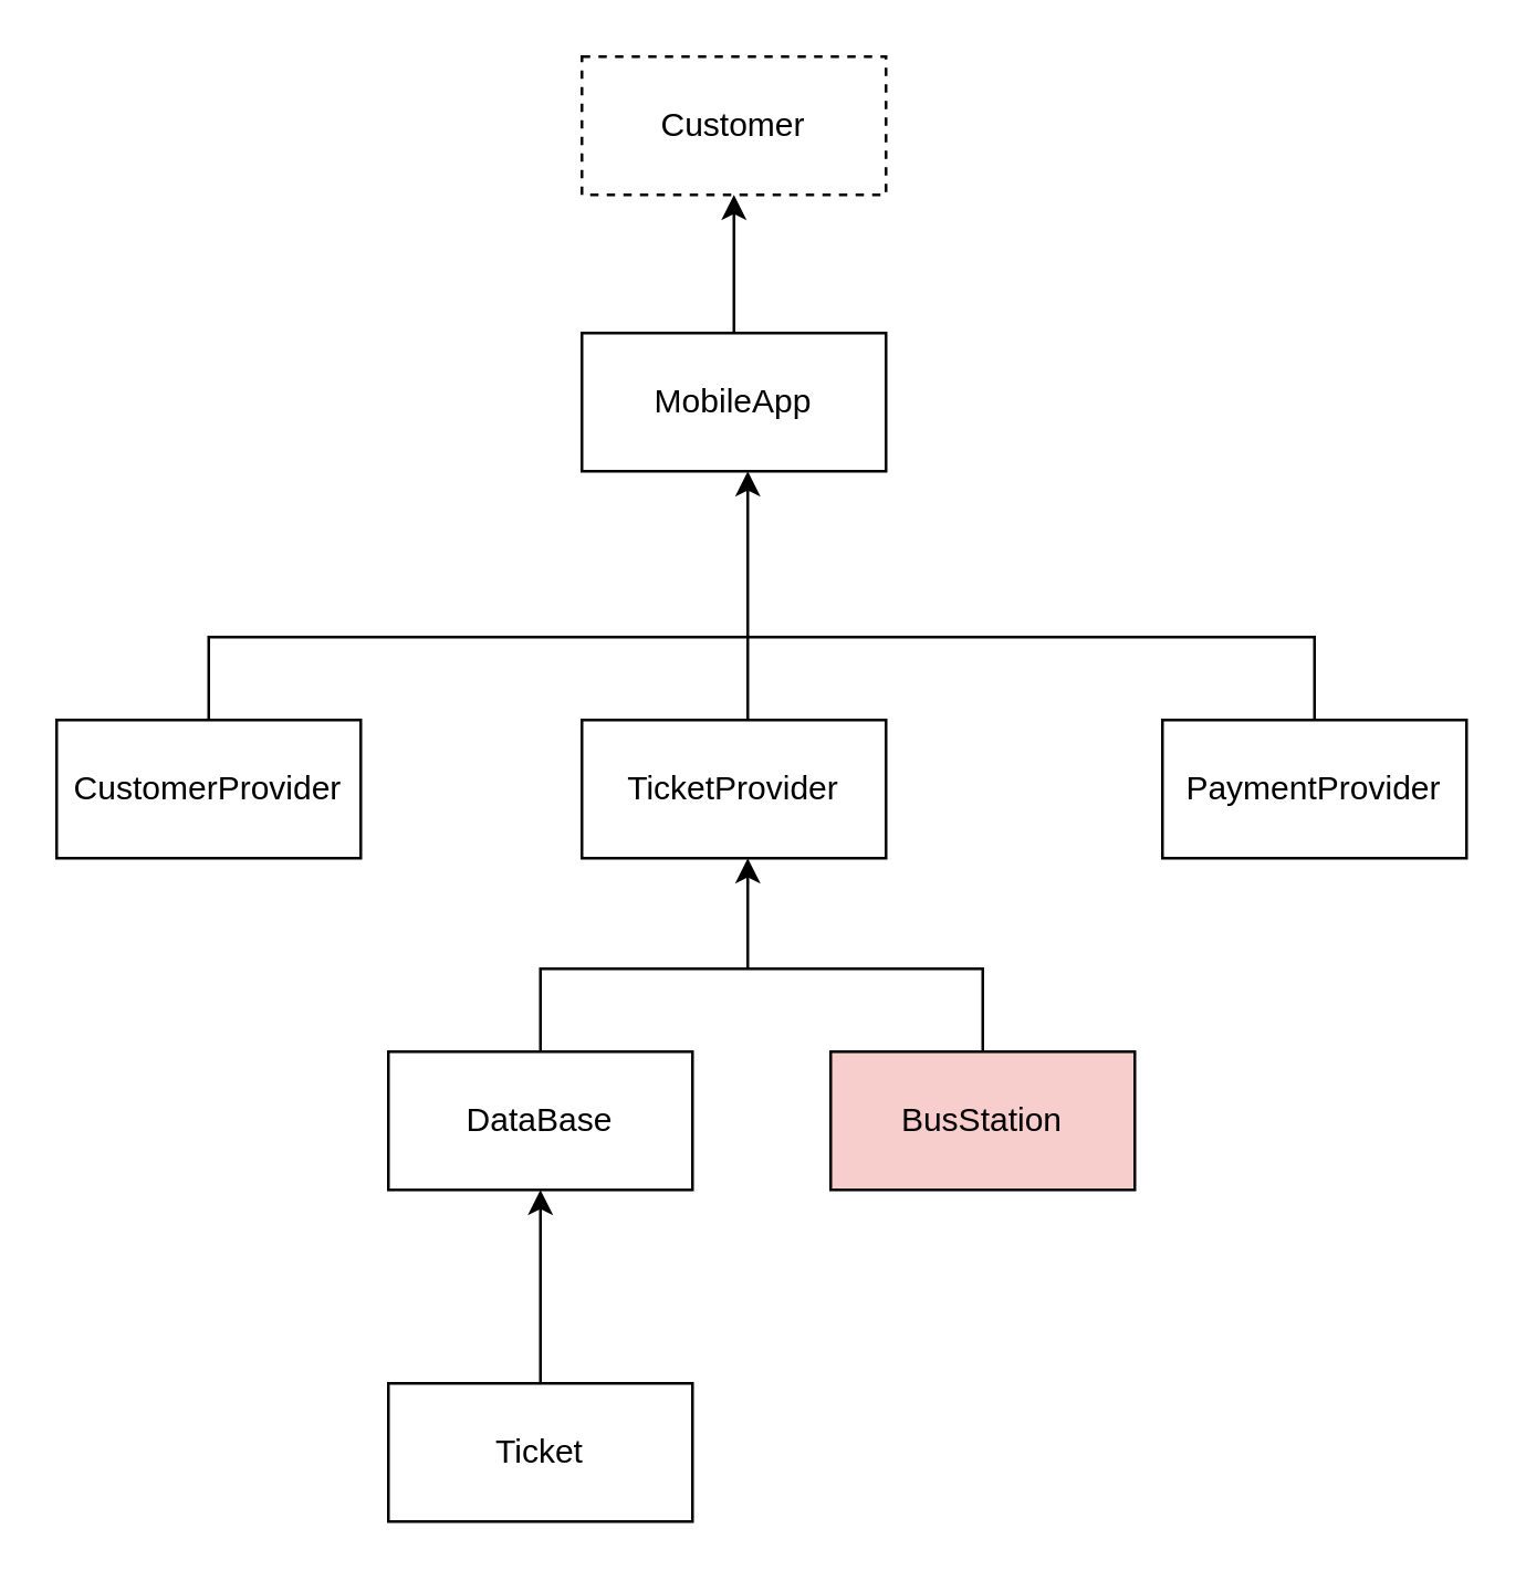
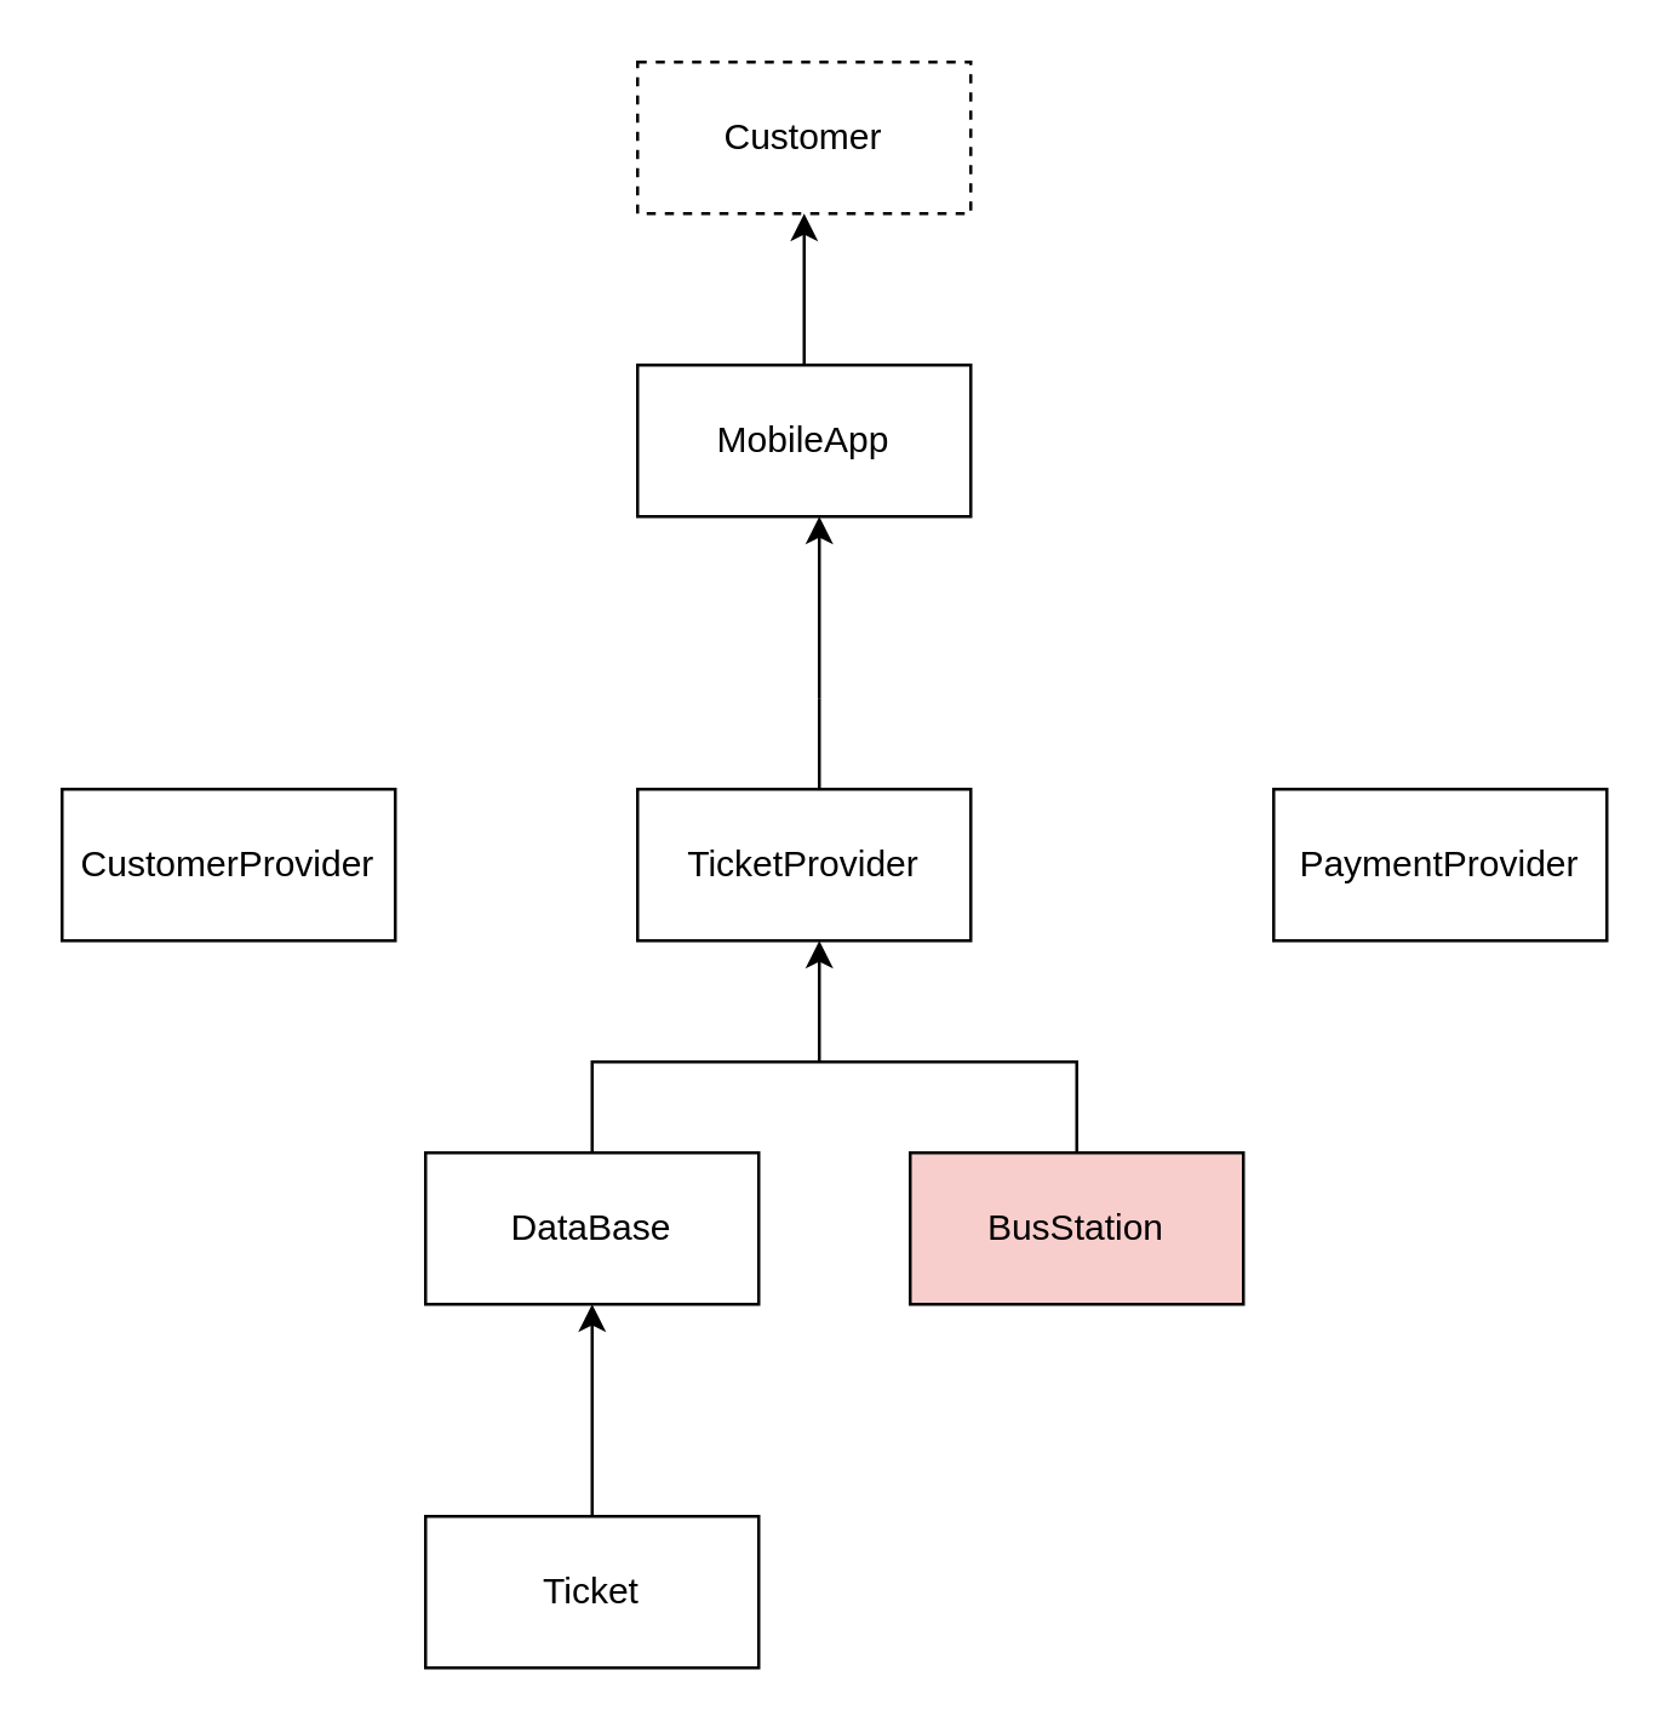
- <mxCell id="14" value="" style="endArrow=none;html=1;rounded=0;exitX=0.5;exitY=0;exitDx=0;exitDy=0;entryX=0.5;entryY=0;entryDx=0;entryDy=0;" edge="1" parent="1" source="2" target="8"><mxGeometry width="50" height="50" relative="1" as="geometry"><mxPoint x="270" y="290" as="sourcePoint" /><mxPoint x="490" y="250" as="targetPoint" /><Array as="points"><mxPoint x="75" y="230" /><mxPoint x="475" y="230" /></Array></mxGeometry></mxCell>
